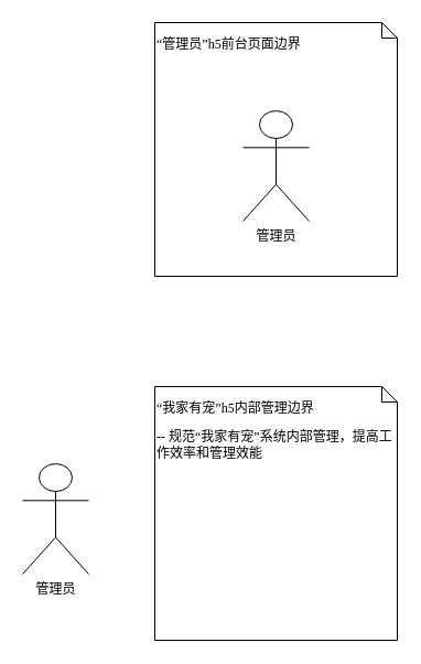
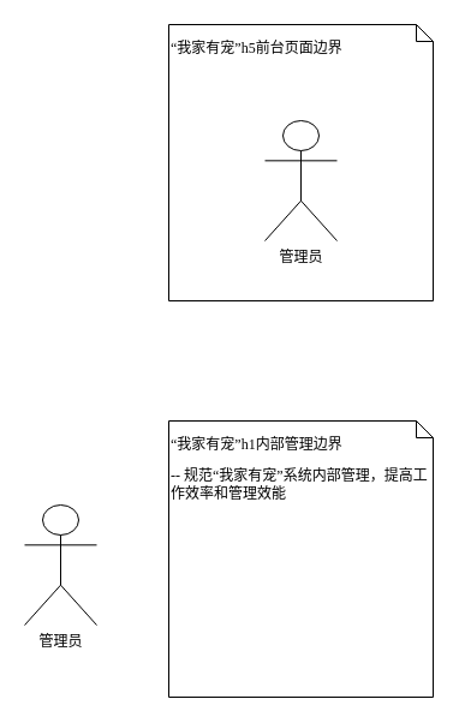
- <mxCell id="3" value="&lt;p&gt;&lt;font face=&quot;宋体&quot;&gt;“管理员”h5前台页面边界&lt;/font&gt;&lt;/p&gt;" style="shape=note;whiteSpace=wrap;html=1;size=14;verticalAlign=top;align=left;spacingTop=-6;" vertex="1" parent="2"><mxGeometry x="120" width="220" height="230" as="geometry" /></mxCell>
+ <mxCell id="3" value="&lt;p&gt;&lt;font face=&quot;宋体&quot;&gt;“我家有宠”h5前台页面边界&lt;/font&gt;&lt;/p&gt;" style="shape=note;whiteSpace=wrap;html=1;size=14;verticalAlign=top;align=left;spacingTop=-6;" vertex="1" parent="2"><mxGeometry x="120" width="220" height="230" as="geometry" /></mxCell>
- <mxCell id="5" value="&lt;p&gt;&lt;font face=&quot;宋体&quot;&gt;“我家有宠”h5内部管理边界&lt;/font&gt;&lt;/p&gt;&lt;p&gt;&lt;font face=&quot;宋体&quot;&gt;-- 规范“我家有宠”系统内部管理，提高工作效率和管理效能&lt;/font&gt;&lt;/p&gt;" style="shape=note;whiteSpace=wrap;html=1;size=14;verticalAlign=top;align=left;spacingTop=-6;" vertex="1" parent="1"><mxGeometry x="140" y="350" width="220" height="230" as="geometry" /></mxCell>
+ <mxCell id="5" value="&lt;p&gt;&lt;font face=&quot;宋体&quot;&gt;“我家有宠”h1内部管理边界&lt;/font&gt;&lt;/p&gt;&lt;p&gt;&lt;font face=&quot;宋体&quot;&gt;-- 规范“我家有宠”系统内部管理，提高工作效率和管理效能&lt;/font&gt;&lt;/p&gt;" style="shape=note;whiteSpace=wrap;html=1;size=14;verticalAlign=top;align=left;spacingTop=-6;" vertex="1" parent="1"><mxGeometry x="140" y="350" width="220" height="230" as="geometry" /></mxCell>
